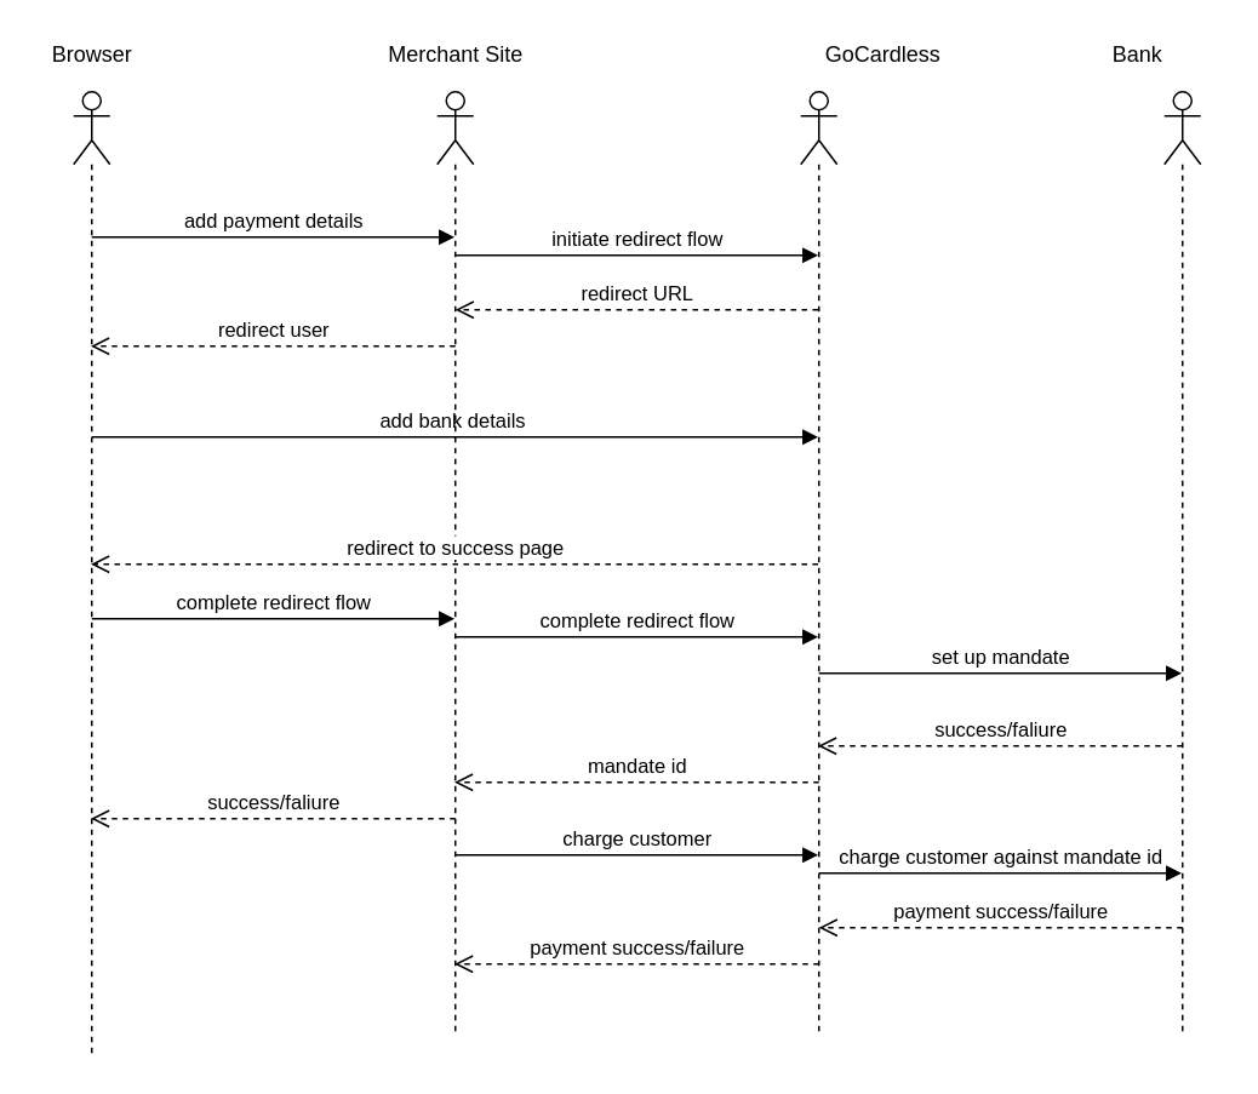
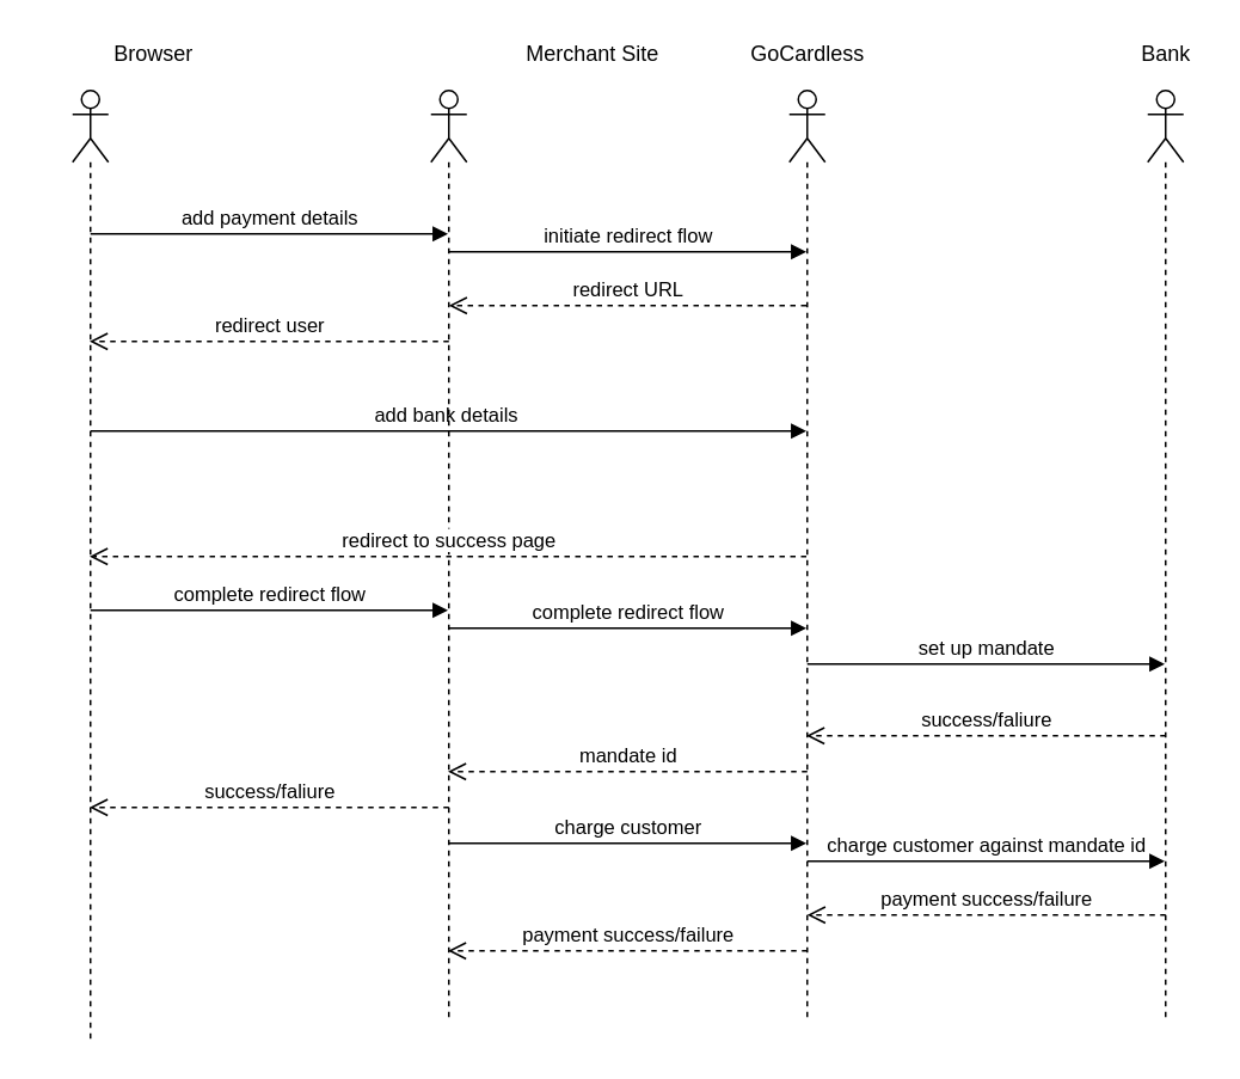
- <mxCell id="6" value="Browser" style="text;html=1;align=center;verticalAlign=middle;resizable=0;points=[];autosize=1;" parent="1" vertex="1"><mxGeometry x="20" y="20" width="60" height="20" as="geometry" /></mxCell>
+ <mxCell id="6" value="Browser" style="text;html=1;align=center;verticalAlign=middle;resizable=0;points=[];autosize=1;" parent="1" vertex="1"><mxGeometry x="55" y="20" width="60" height="20" as="geometry" /></mxCell>
- <mxCell id="9" value="Merchant Site" style="text;html=1;align=center;verticalAlign=middle;resizable=0;points=[];autosize=1;" parent="1" vertex="1"><mxGeometry x="205" y="20" width="90" height="20" as="geometry" /></mxCell>
+ <mxCell id="9" value="Merchant Site" style="text;html=1;align=center;verticalAlign=middle;resizable=0;points=[];autosize=1;" parent="1" vertex="1"><mxGeometry x="285" y="20" width="90" height="20" as="geometry" /></mxCell>
- <mxCell id="13" value="GoCardless" style="text;html=1;align=center;verticalAlign=middle;resizable=0;points=[];autosize=1;" parent="1" vertex="1"><mxGeometry x="445" y="20" width="80" height="20" as="geometry" /></mxCell>
+ <mxCell id="13" value="GoCardless" style="text;html=1;align=center;verticalAlign=middle;resizable=0;points=[];autosize=1;" parent="1" vertex="1"><mxGeometry x="410" y="20" width="80" height="20" as="geometry" /></mxCell>
- <mxCell id="17" value="Bank" style="text;html=1;align=center;verticalAlign=middle;resizable=0;points=[];autosize=1;" parent="1" vertex="1"><mxGeometry x="605" y="20" width="40" height="20" as="geometry" /></mxCell>
+ <mxCell id="17" value="Bank" style="text;html=1;align=center;verticalAlign=middle;resizable=0;points=[];autosize=1;" parent="1" vertex="1"><mxGeometry x="630" y="20" width="40" height="20" as="geometry" /></mxCell>
